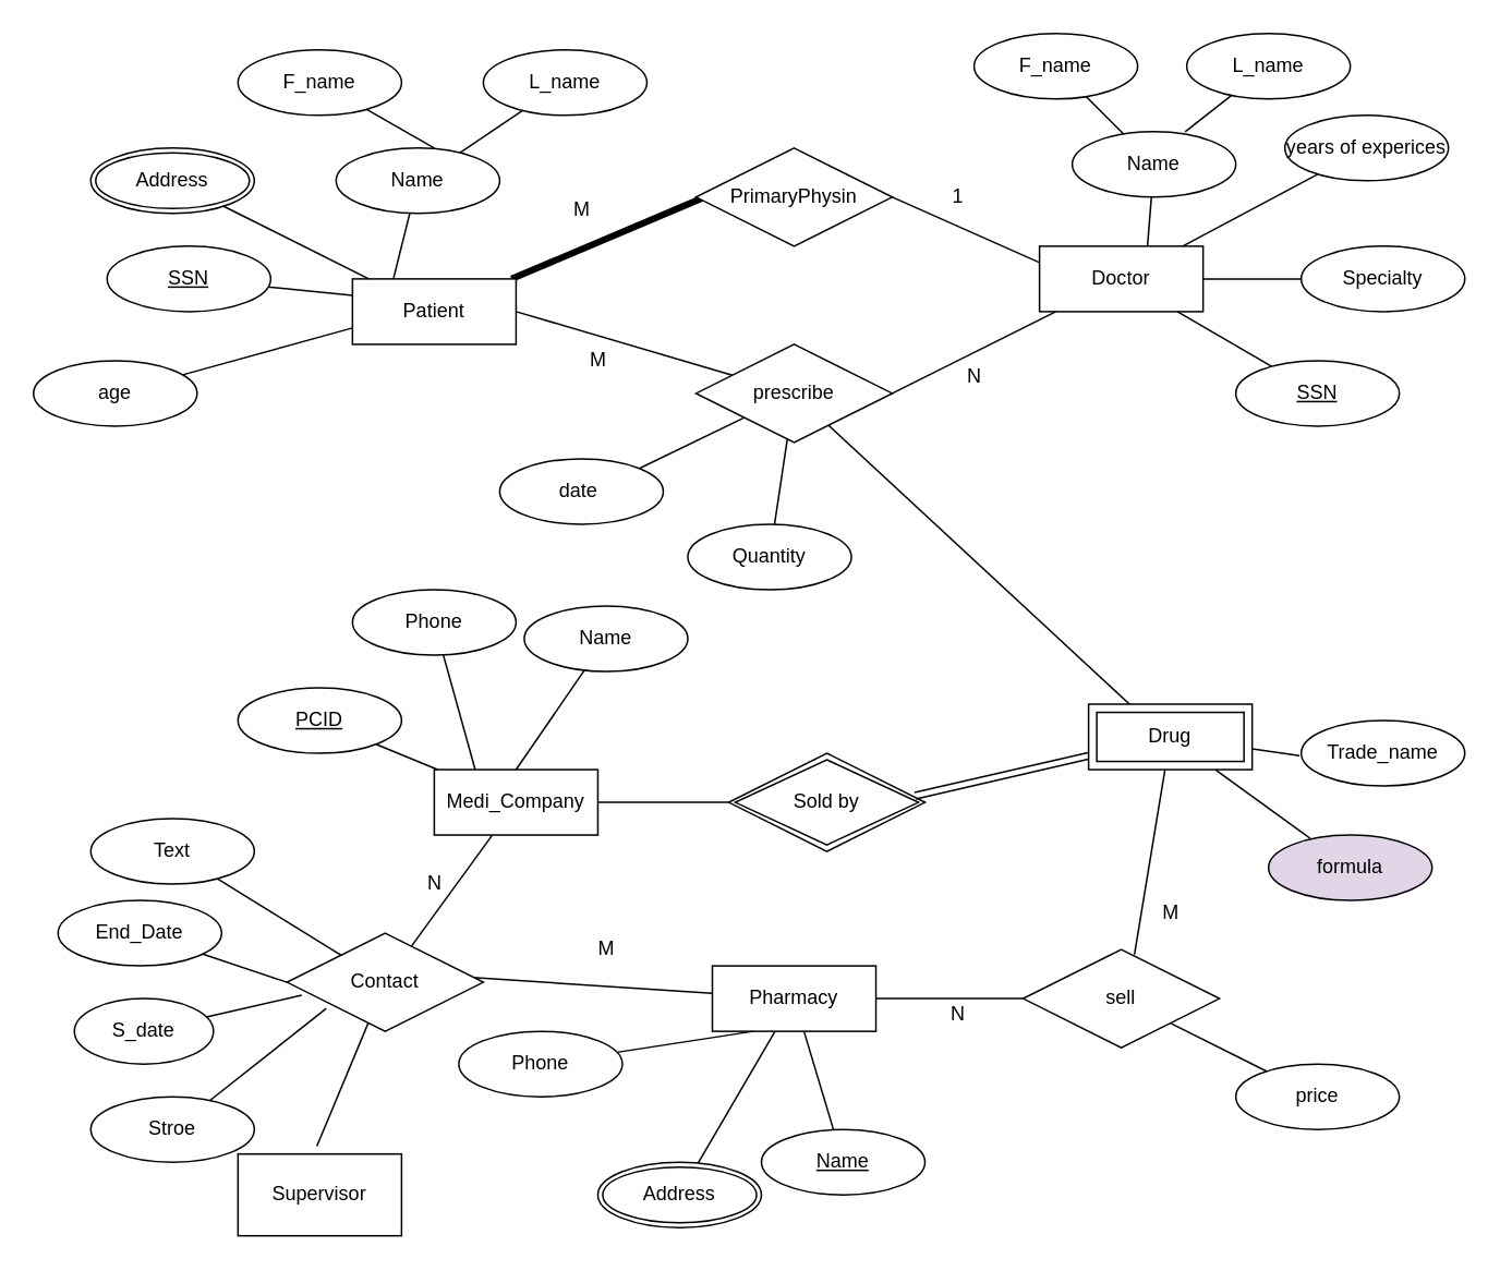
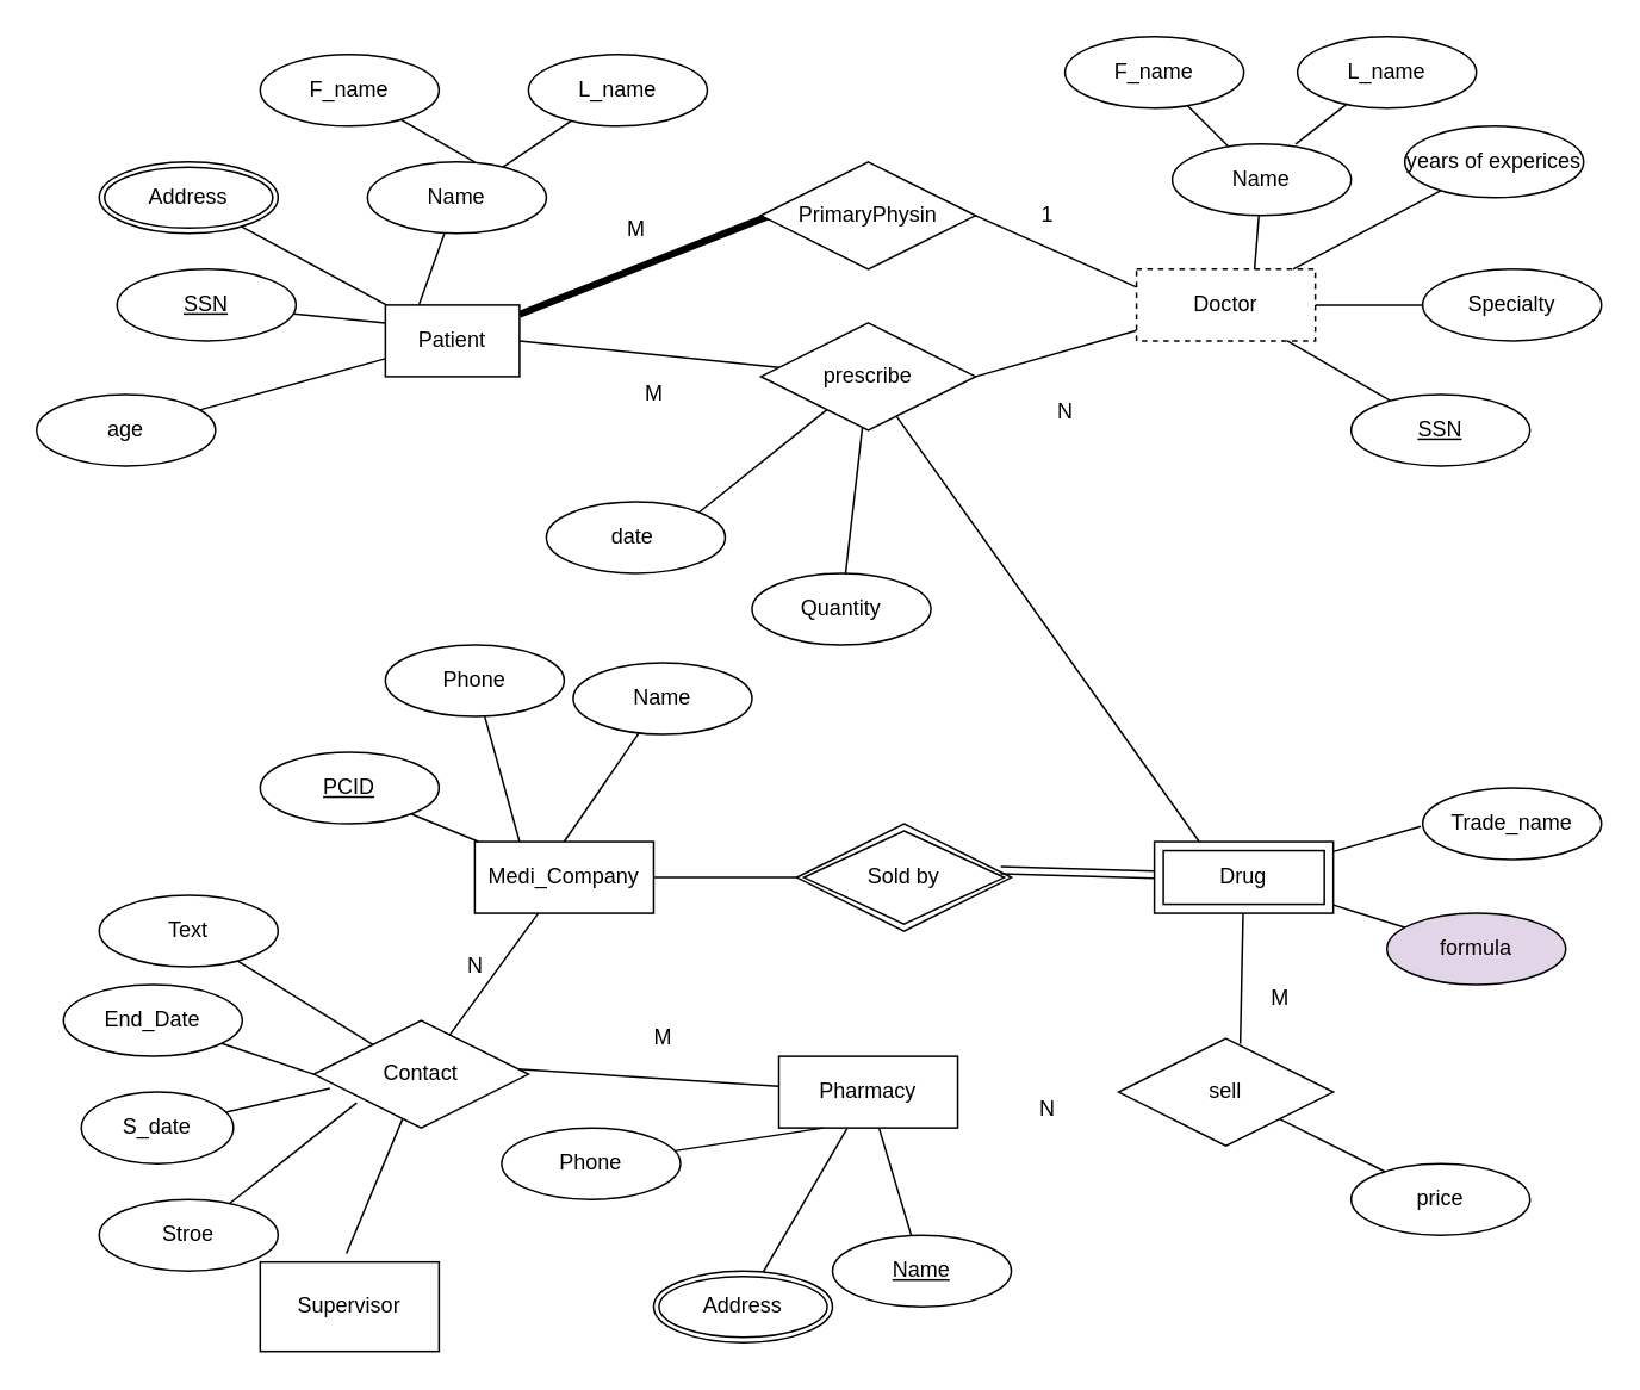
- <mxCell id="6" value="Doctor" style="whiteSpace=wrap;html=1;align=center;" parent="1" vertex="1"><mxGeometry x="635" y="150" width="100" height="40" as="geometry" /></mxCell>
+ <mxCell id="6" value="Doctor" style="whiteSpace=wrap;html=1;align=center;dashed=1;" parent="1" vertex="1"><mxGeometry x="635" y="150" width="100" height="40" as="geometry" /></mxCell>
- <mxCell id="3" value="Patient" style="whiteSpace=wrap;html=1;align=center;" parent="1" vertex="1"><mxGeometry x="215" y="170" width="100" height="40" as="geometry" /></mxCell>
+ <mxCell id="3" value="Patient" style="whiteSpace=wrap;html=1;align=center;" parent="1" vertex="1"><mxGeometry x="215" y="170" width="75" height="40" as="geometry" /></mxCell>
- <mxCell id="49" value="prescribe" style="shape=rhombus;perimeter=rhombusPerimeter;whiteSpace=wrap;html=1;align=center;" parent="1" vertex="1"><mxGeometry x="425" y="210" width="120" height="60" as="geometry" /></mxCell>
+ <mxCell id="49" value="prescribe" style="shape=rhombus;perimeter=rhombusPerimeter;whiteSpace=wrap;html=1;align=center;" parent="1" vertex="1"><mxGeometry x="425" y="180" width="120" height="60" as="geometry" /></mxCell>
- <mxCell id="54" value="Drug" style="shape=ext;margin=3;double=1;whiteSpace=wrap;html=1;align=center;" parent="1" vertex="1"><mxGeometry x="665" y="430" width="100" height="40" as="geometry" /></mxCell>
+ <mxCell id="54" value="Drug" style="shape=ext;margin=3;double=1;whiteSpace=wrap;html=1;align=center;" parent="1" vertex="1"><mxGeometry x="645" y="470" width="100" height="40" as="geometry" /></mxCell>
- <mxCell id="55" style="edgeStyle=none;rounded=0;orthogonalLoop=1;jettySize=auto;html=1;entryX=1;entryY=0.5;entryDx=0;entryDy=0;endArrow=none;endFill=0;" parent="1" source="57" target="8" edge="1"><mxGeometry relative="1" as="geometry" /></mxCell>
